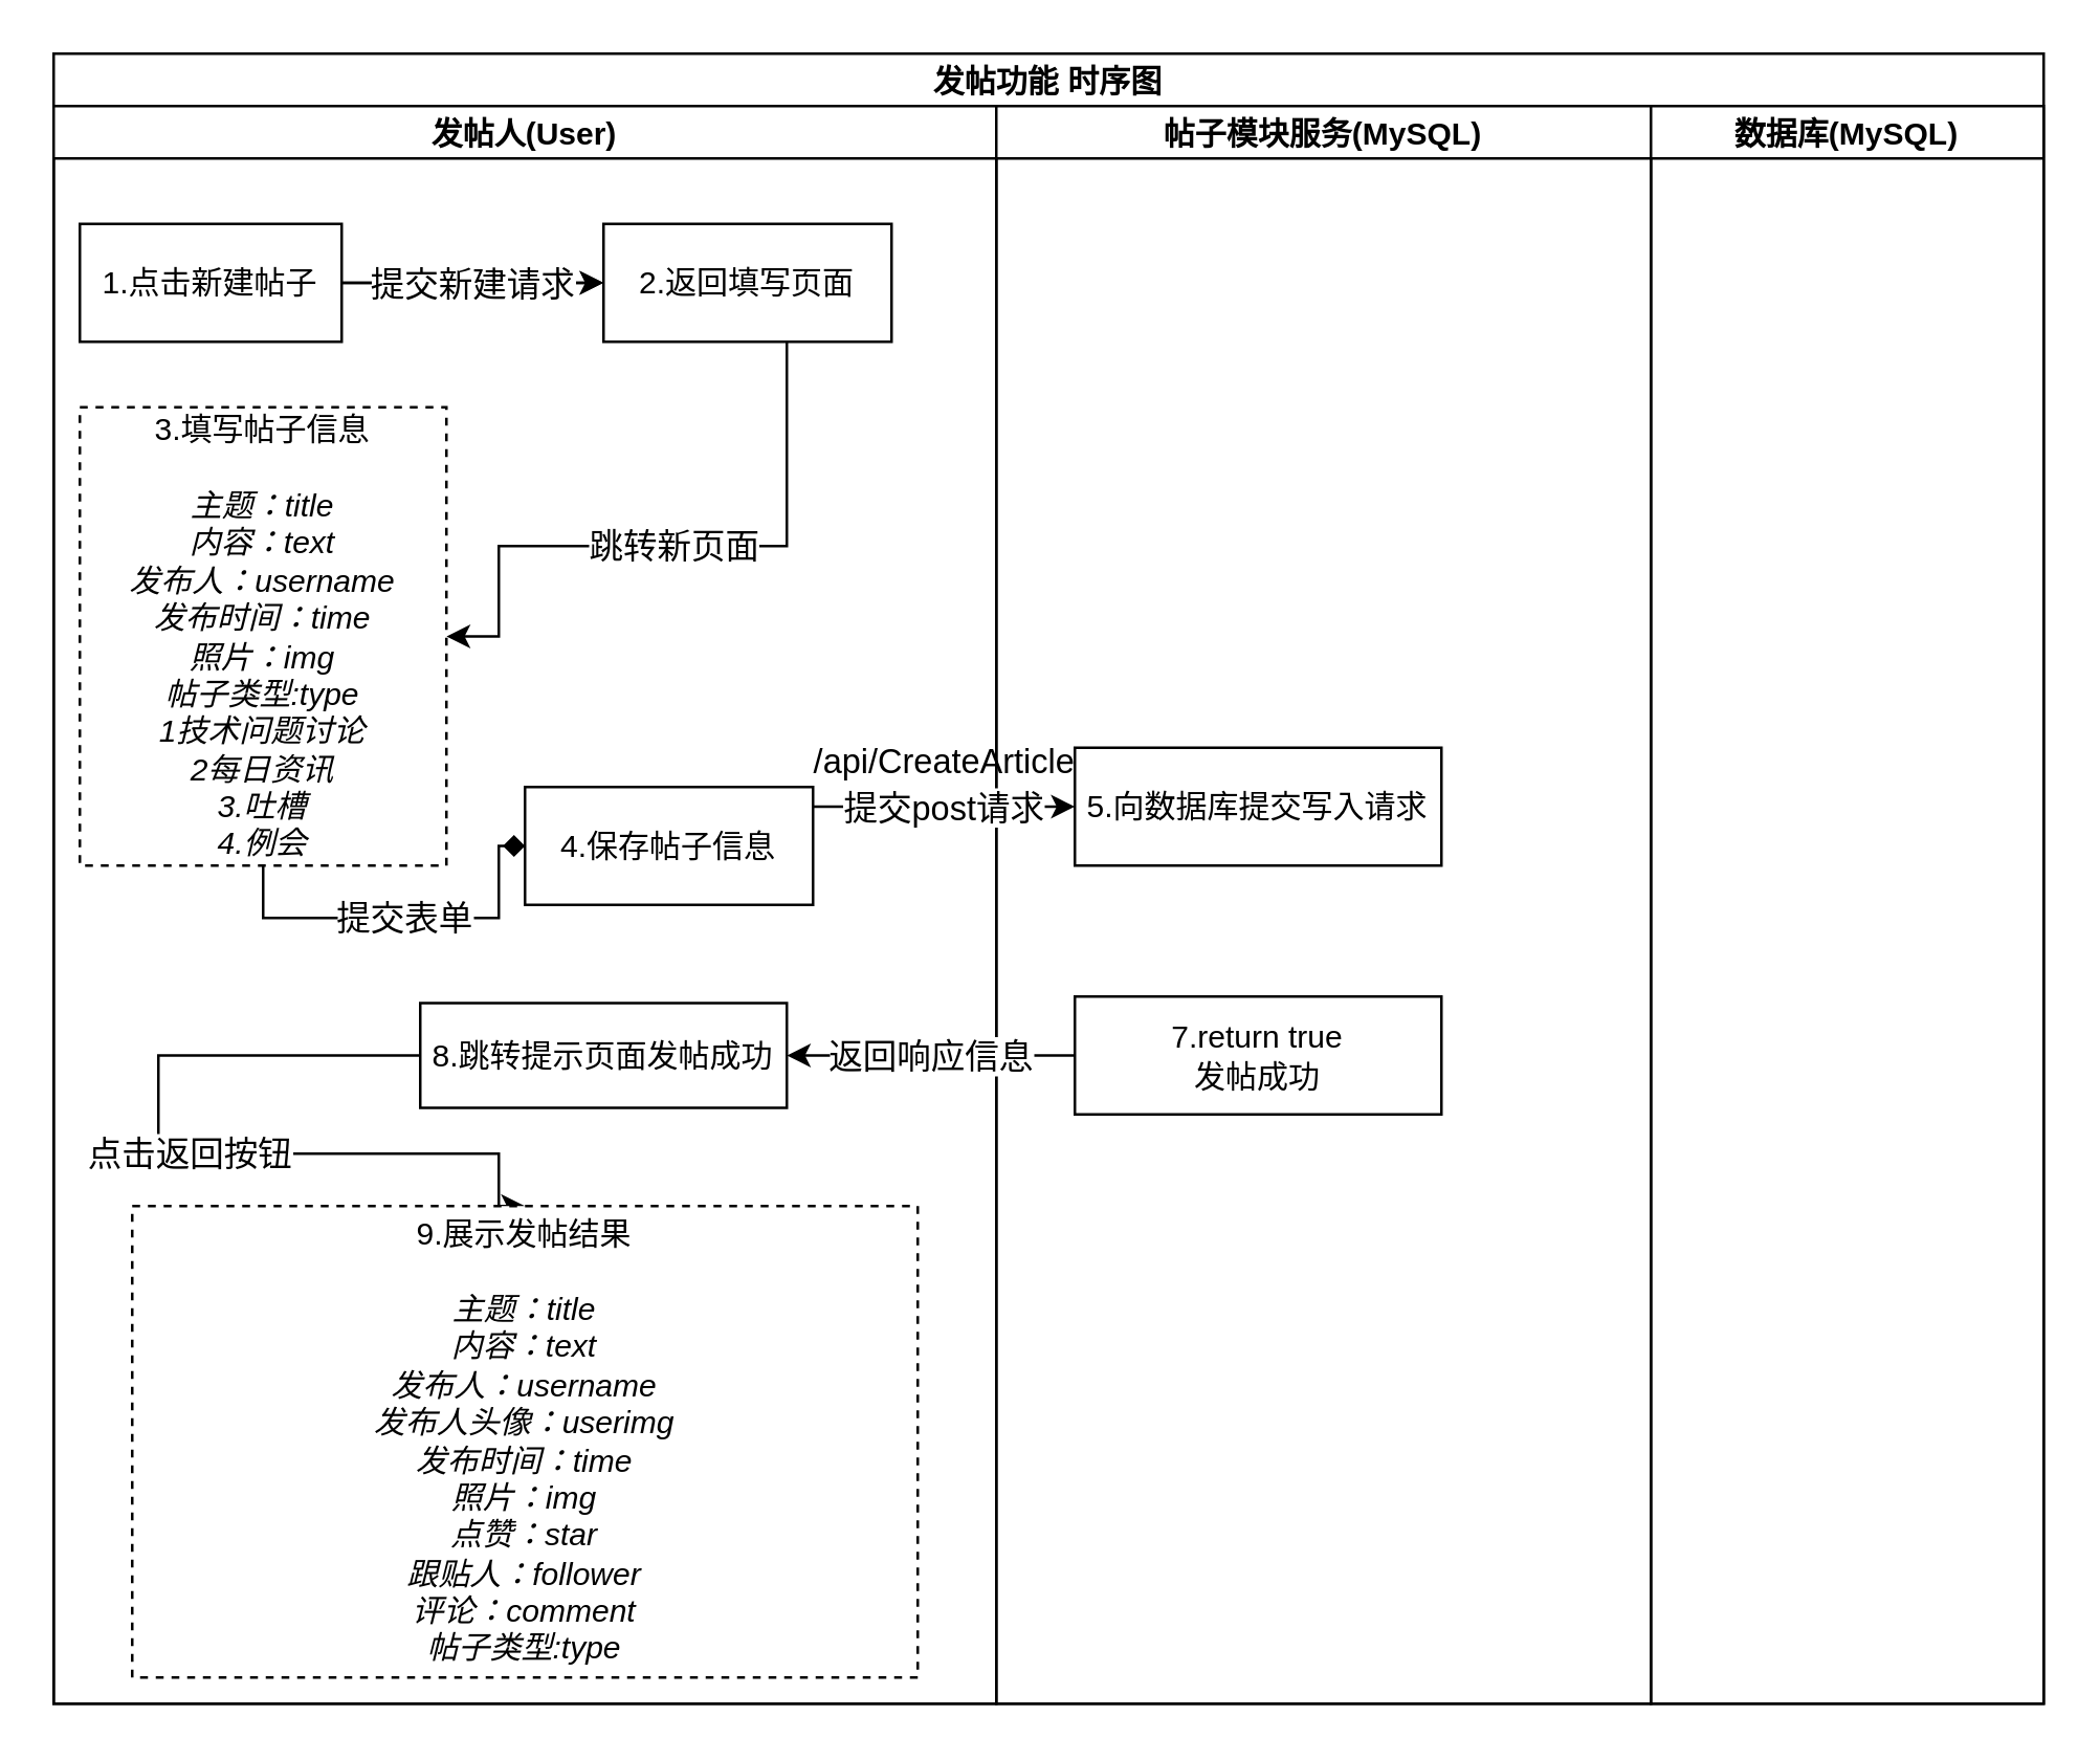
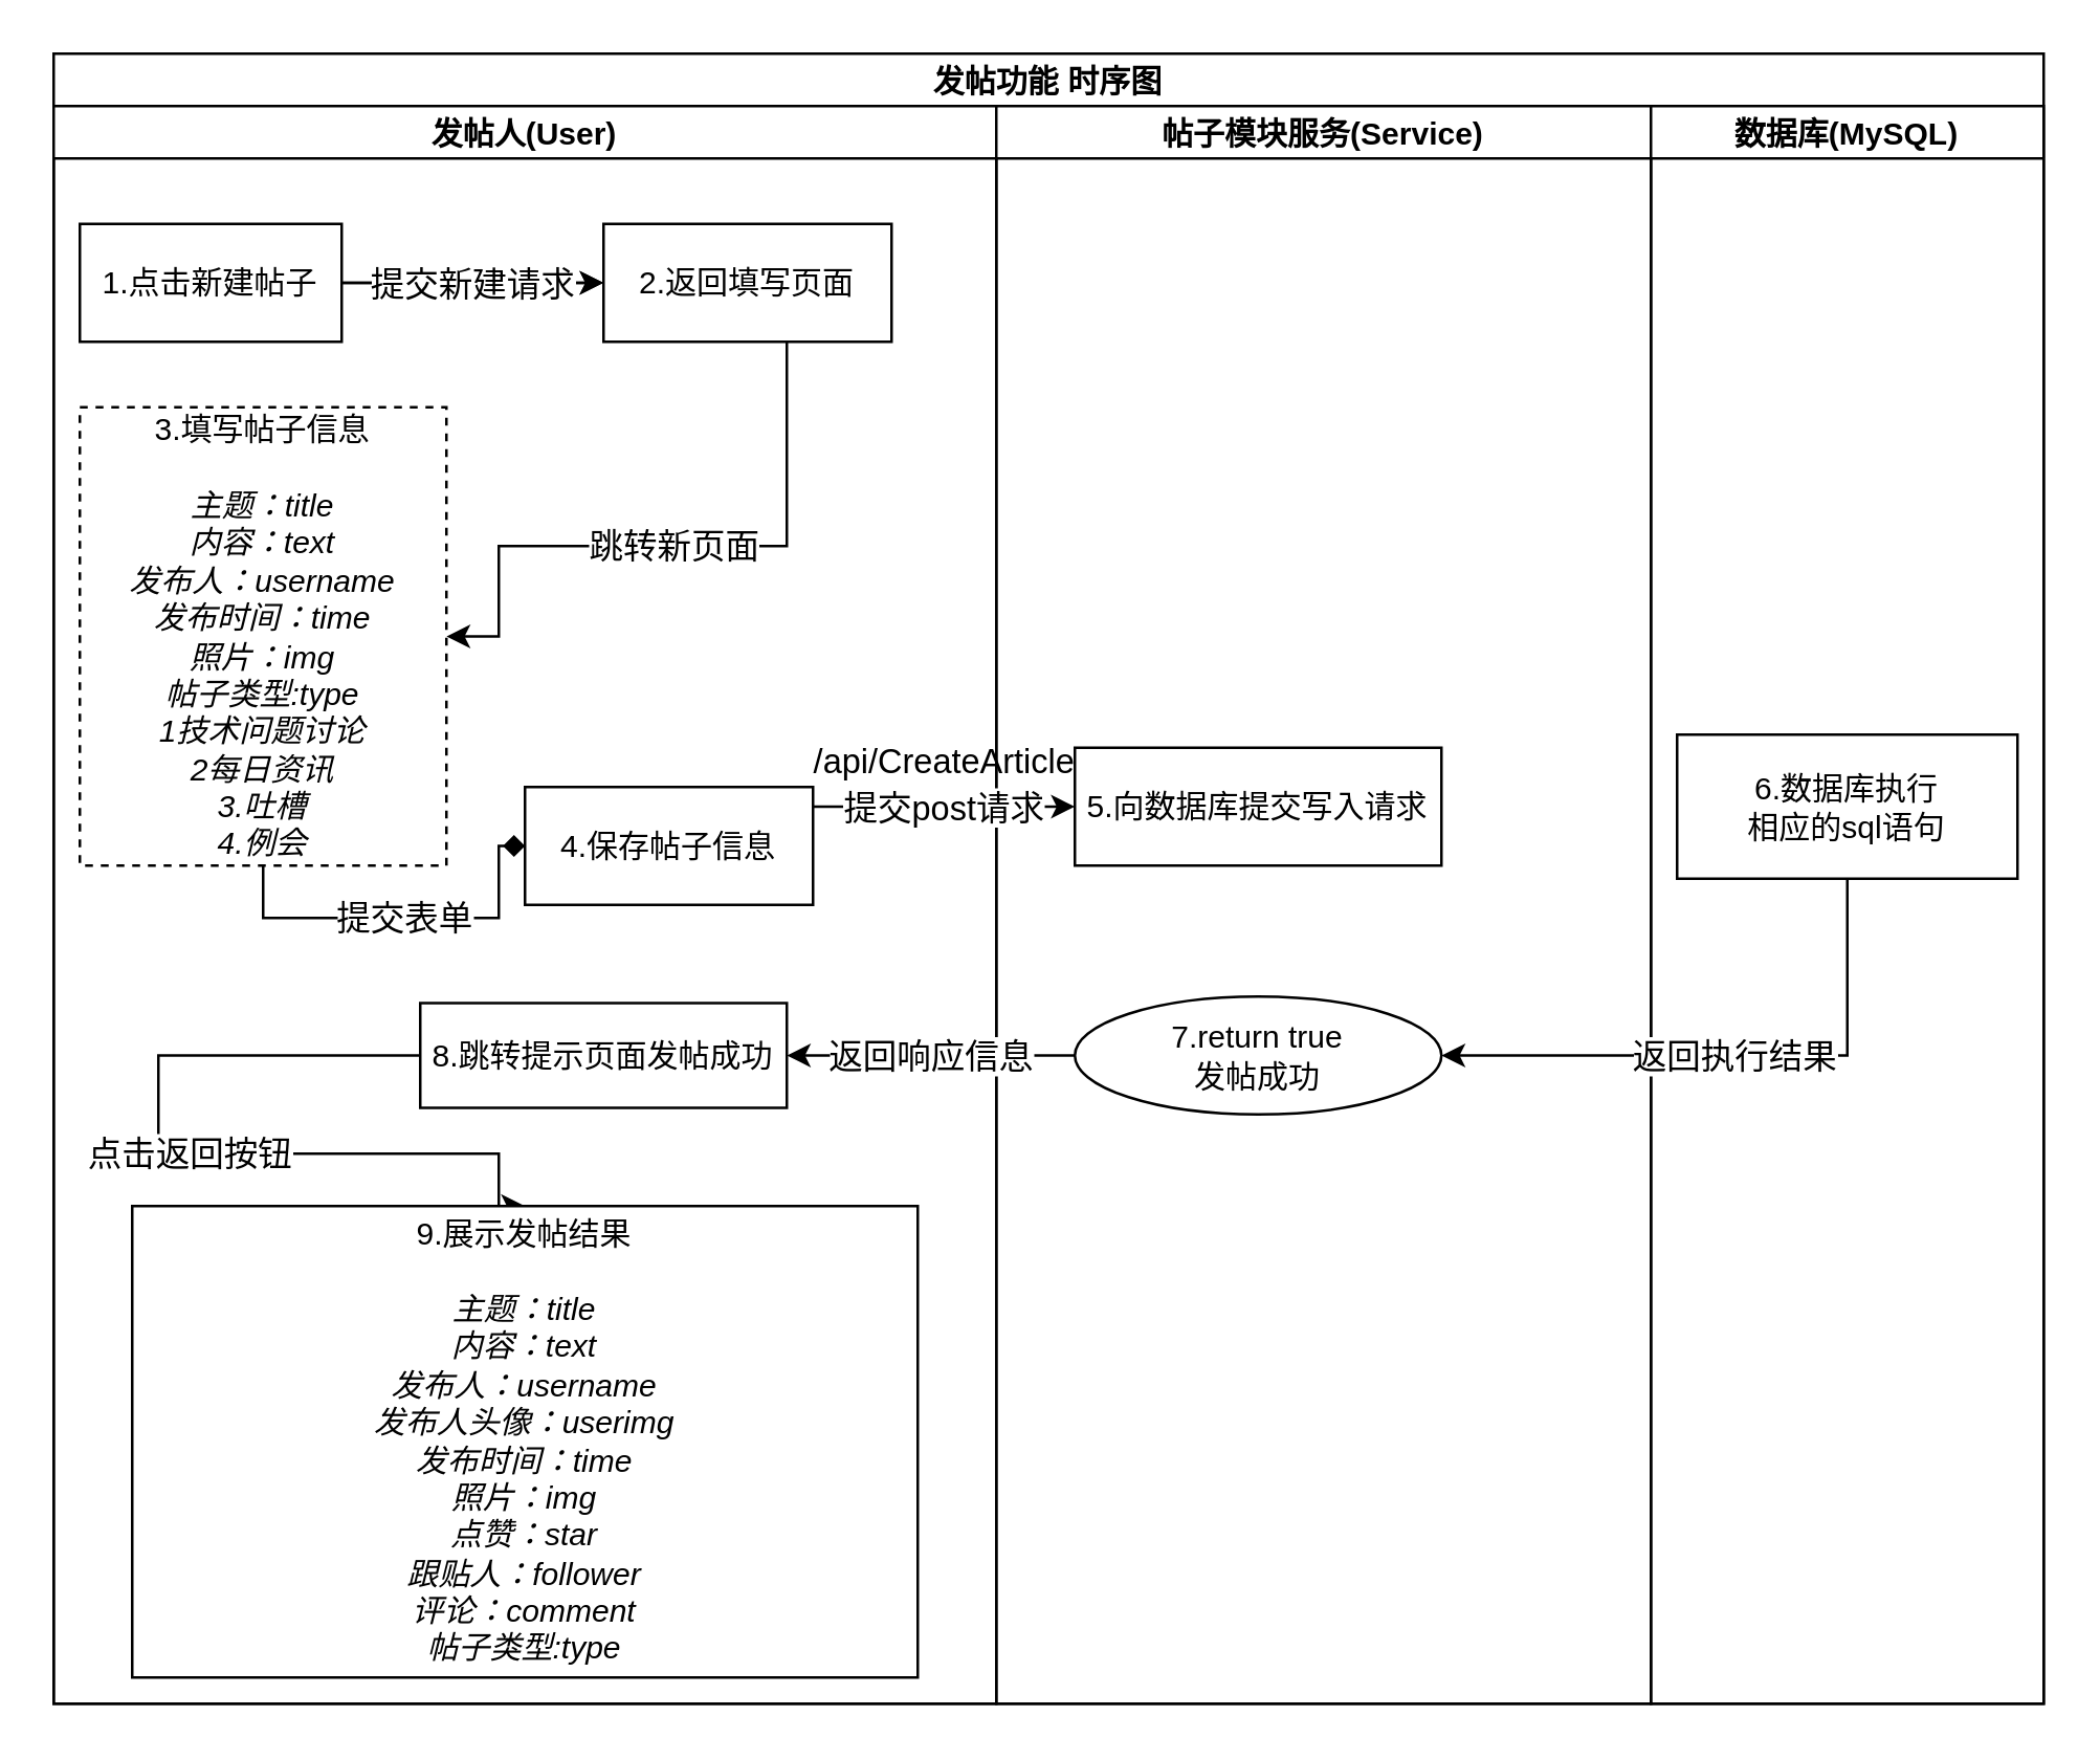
- <mxCell id="16" value="帖子模块服务(MySQL)" style="swimlane;startSize=20;" parent="2" vertex="1"><mxGeometry x="360" y="20" width="250" height="610" as="geometry" /></mxCell>
+ <mxCell id="16" value="帖子模块服务(Service)" style="swimlane;startSize=20;" parent="2" vertex="1"><mxGeometry x="360" y="20" width="250" height="610" as="geometry" /></mxCell>
+ <mxCell id="21" value="6.数据库执行&lt;br&gt;相应的sql语句" style="rounded=0;whiteSpace=wrap;html=1;" parent="20" vertex="1"><mxGeometry x="10" y="240" width="130" height="55" as="geometry" /></mxCell>
+ <mxCell id="22" value="返回执行结果" style="edgeStyle=orthogonalEdgeStyle;rounded=0;orthogonalLoop=1;jettySize=auto;html=1;entryX=1;entryY=0.5;entryDx=0;entryDy=0;fontSize=13;" parent="2" source="21" target="18" edge="1"><mxGeometry relative="1" as="geometry"><Array as="points"><mxPoint x="685" y="383" /></Array></mxGeometry></mxCell>
- <mxCell id="18" value="7.return true&lt;br&gt;发帖成功" style="rounded=0;whiteSpace=wrap;html=1;" parent="16" vertex="1"><mxGeometry x="30" y="340" width="140" height="45" as="geometry" /></mxCell>
+ <mxCell id="18" value="7.return true&lt;br&gt;发帖成功" style="ellipse;whiteSpace=wrap;html=1;" parent="16" vertex="1"><mxGeometry x="30" y="340" width="140" height="45" as="geometry" /></mxCell>
- <mxCell id="15" value="9.展示发帖结果&lt;br&gt;&lt;br&gt;&lt;i&gt;主题：title&lt;br&gt;内容：text&lt;br&gt;发布人：username&lt;br&gt;发布人头像：userimg&lt;br&gt;发布时间：time&lt;br&gt;照片：img&lt;br&gt;点赞：star&lt;br&gt;跟贴人：follower&lt;br&gt;评论：comment&lt;br&gt;帖子类型:type&lt;br&gt;&lt;/i&gt;" style="rounded=0;whiteSpace=wrap;html=1;dashed=1;" parent="3" vertex="1"><mxGeometry x="30" y="420" width="300" height="180" as="geometry" /></mxCell>
+ <mxCell id="15" value="9.展示发帖结果&lt;br&gt;&lt;br&gt;&lt;i&gt;主题：title&lt;br&gt;内容：text&lt;br&gt;发布人：username&lt;br&gt;发布人头像：userimg&lt;br&gt;发布时间：time&lt;br&gt;照片：img&lt;br&gt;点赞：star&lt;br&gt;跟贴人：follower&lt;br&gt;评论：comment&lt;br&gt;帖子类型:type&lt;br&gt;&lt;/i&gt;" style="rounded=0;whiteSpace=wrap;html=1;" parent="3" vertex="1"><mxGeometry x="30" y="420" width="300" height="180" as="geometry" /></mxCell>
